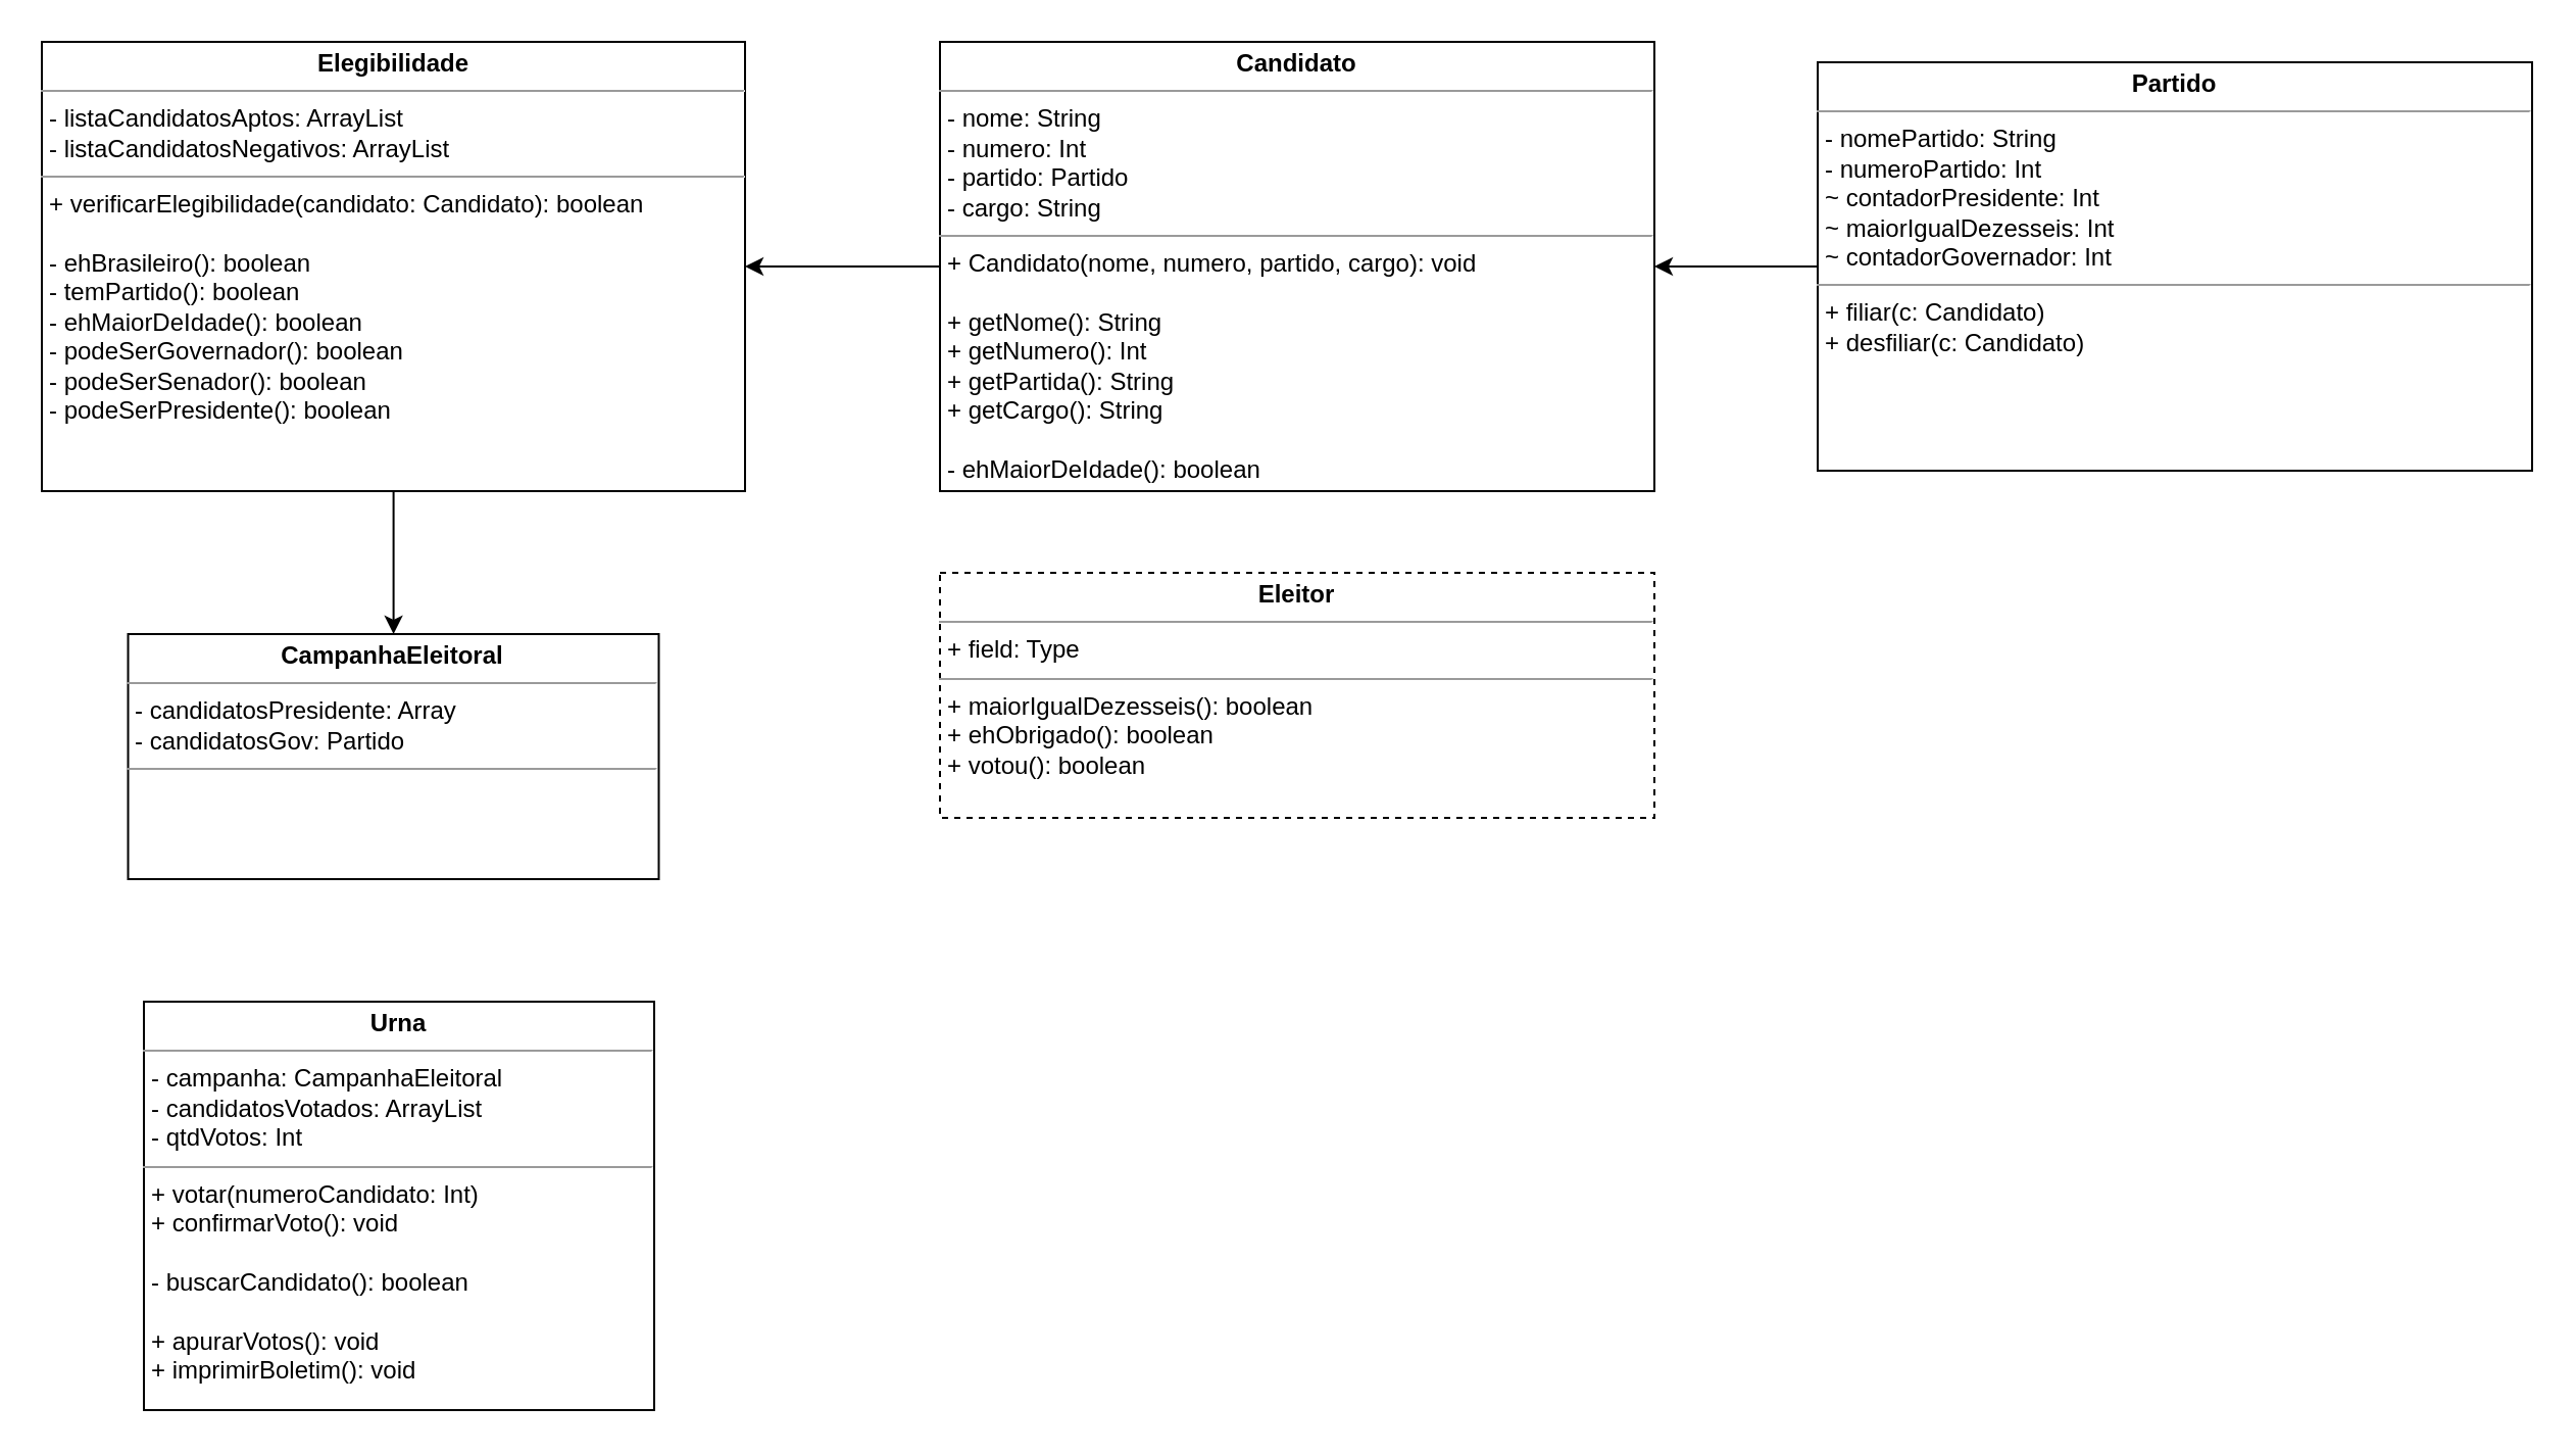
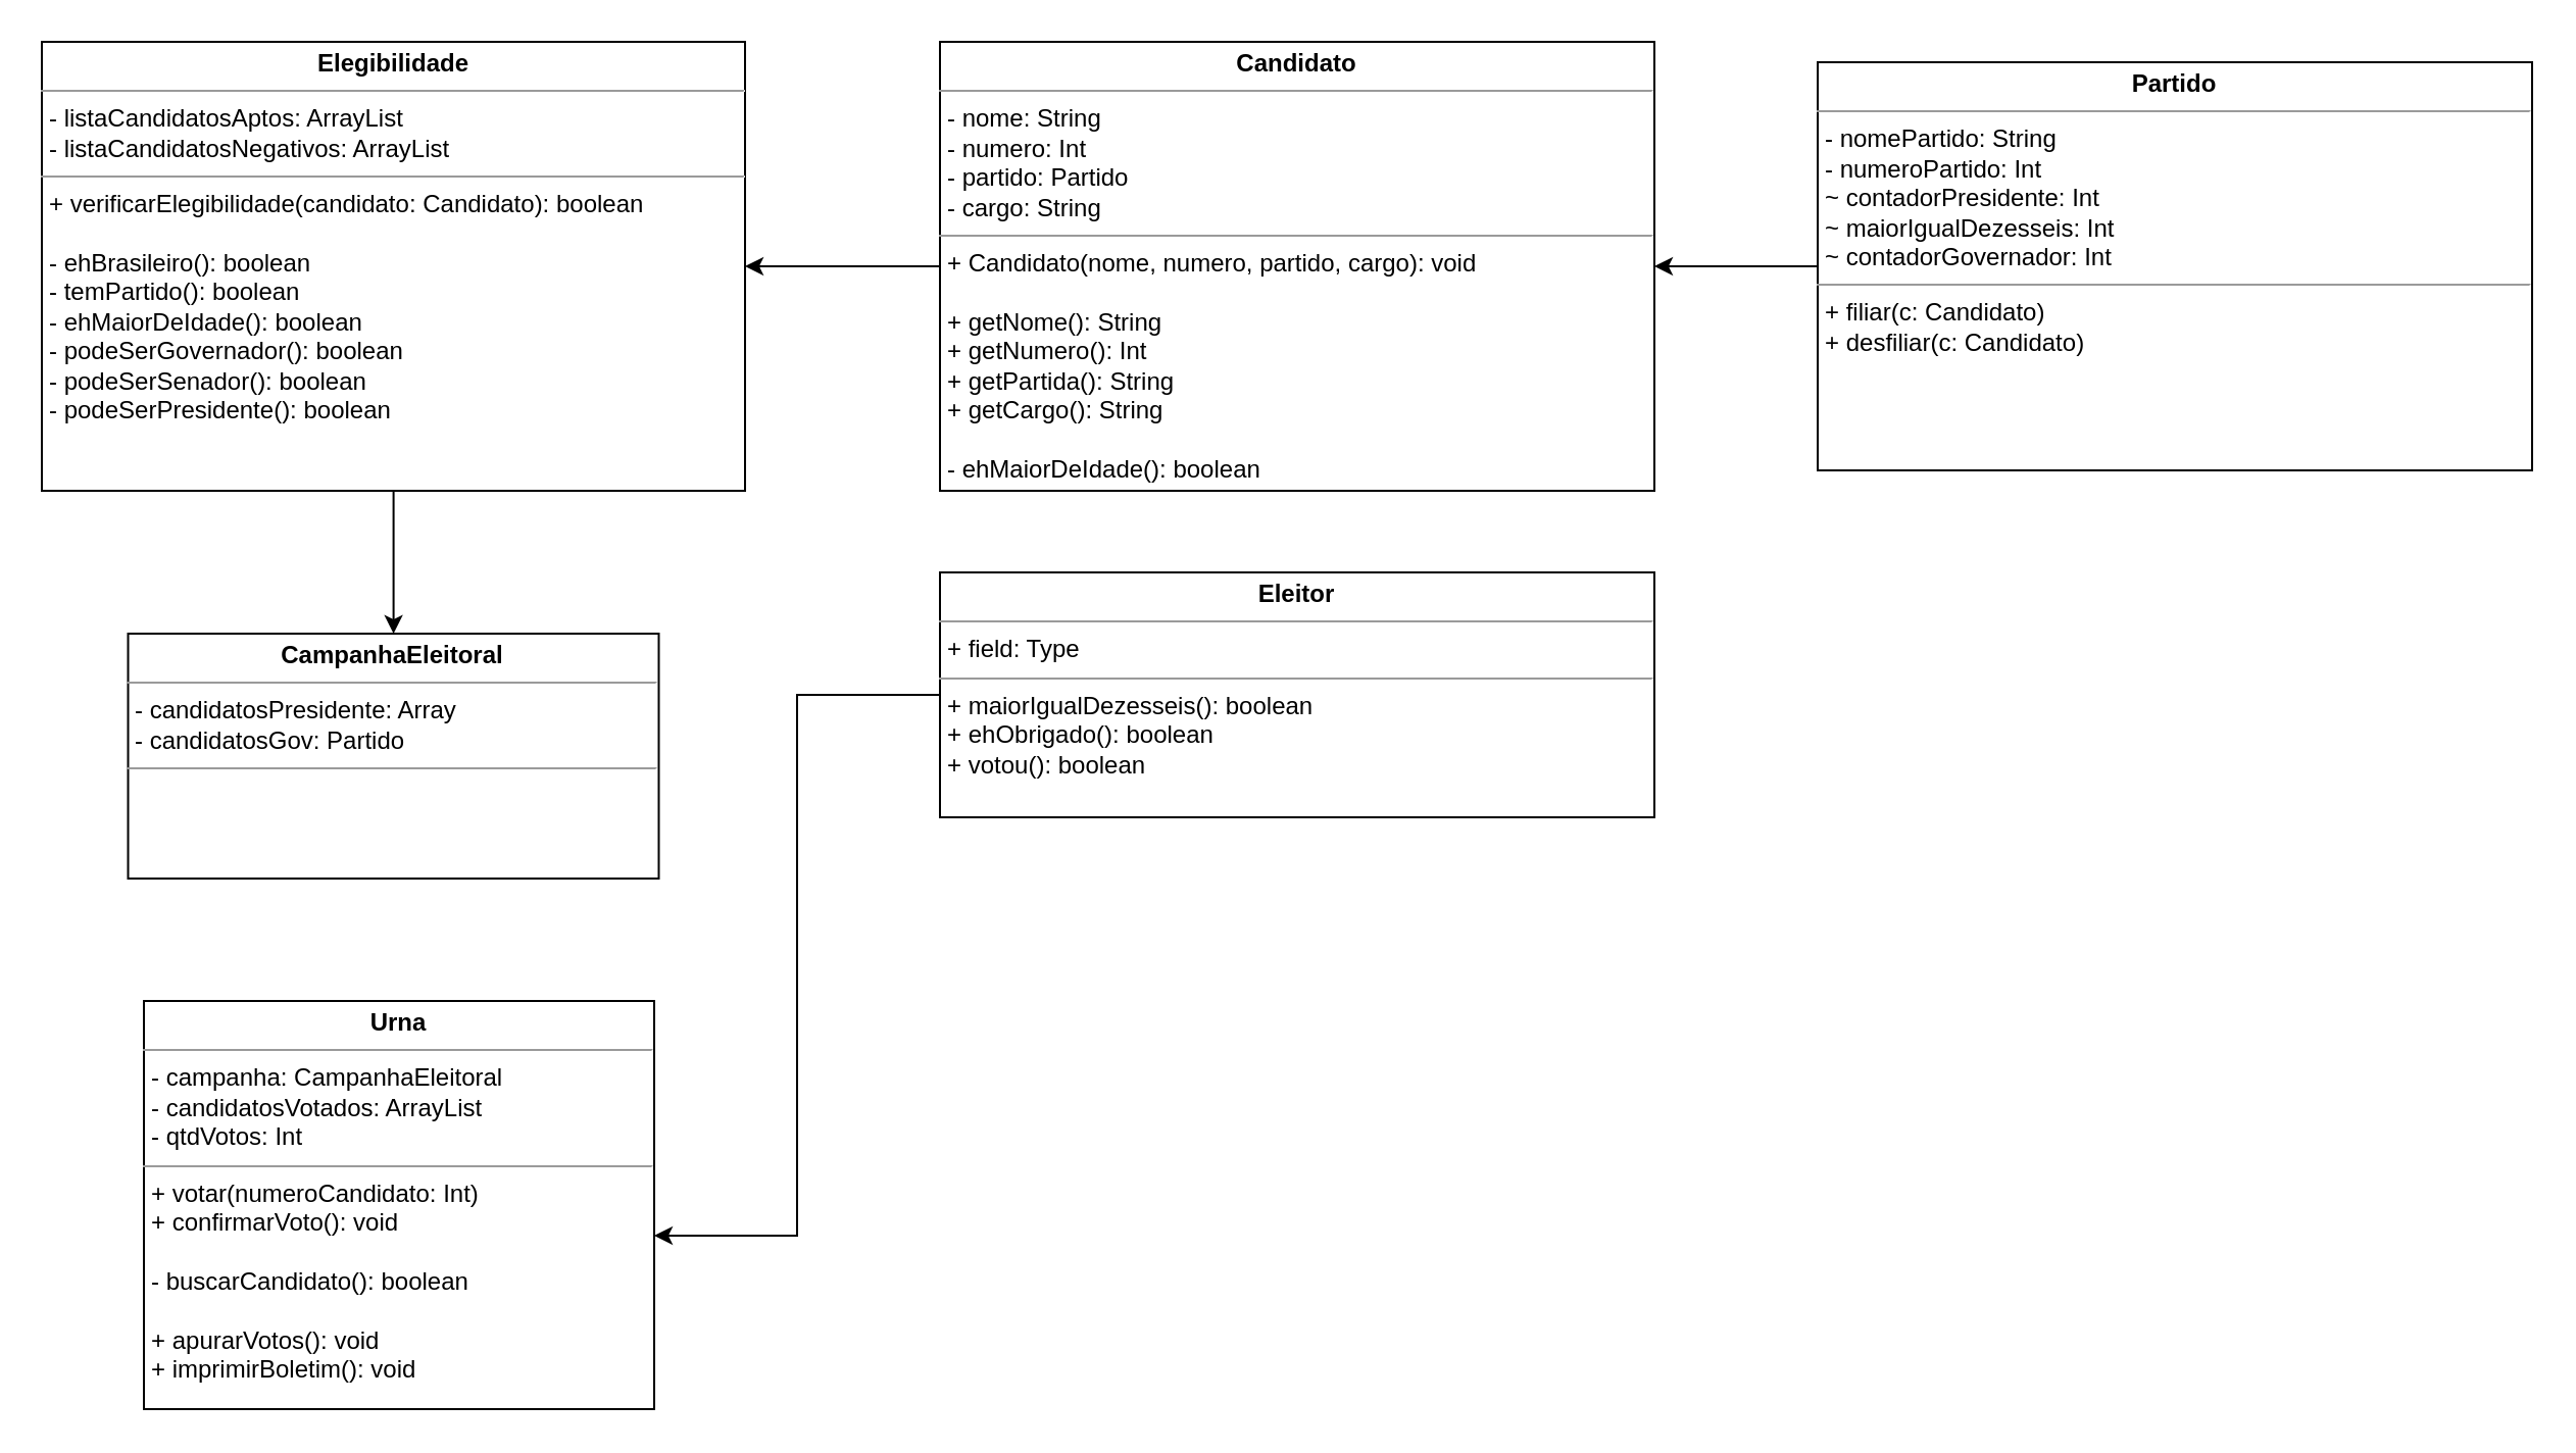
- <mxCell id="5" value="&lt;p style=&quot;margin:0px;margin-top:4px;text-align:center;&quot;&gt;&lt;b&gt;Eleitor&lt;/b&gt;&lt;/p&gt;&lt;hr size=&quot;1&quot;&gt;&lt;p style=&quot;margin:0px;margin-left:4px;&quot;&gt;+ field: Type&lt;/p&gt;&lt;hr size=&quot;1&quot;&gt;&lt;p style=&quot;margin:0px;margin-left:4px;&quot;&gt;+ maiorIgualDezesseis(): boolean&lt;/p&gt;&lt;p style=&quot;margin:0px;margin-left:4px;&quot;&gt;+ ehObrigado(): boolean&lt;/p&gt;&lt;p style=&quot;margin:0px;margin-left:4px;&quot;&gt;+ votou(): boolean&lt;br&gt;&lt;/p&gt;" style="verticalAlign=top;align=left;overflow=fill;fontSize=12;fontFamily=Helvetica;html=1;dashed=1;" parent="1" vertex="1"><mxGeometry x="460" y="280" width="350" height="120" as="geometry" /></mxCell>
+ <mxCell id="5" value="&lt;p style=&quot;margin:0px;margin-top:4px;text-align:center;&quot;&gt;&lt;b&gt;Eleitor&lt;/b&gt;&lt;/p&gt;&lt;hr size=&quot;1&quot;&gt;&lt;p style=&quot;margin:0px;margin-left:4px;&quot;&gt;+ field: Type&lt;/p&gt;&lt;hr size=&quot;1&quot;&gt;&lt;p style=&quot;margin:0px;margin-left:4px;&quot;&gt;+ maiorIgualDezesseis(): boolean&lt;/p&gt;&lt;p style=&quot;margin:0px;margin-left:4px;&quot;&gt;+ ehObrigado(): boolean&lt;/p&gt;&lt;p style=&quot;margin:0px;margin-left:4px;&quot;&gt;+ votou(): boolean&lt;br&gt;&lt;/p&gt;" style="verticalAlign=top;align=left;overflow=fill;fontSize=12;fontFamily=Helvetica;html=1;" parent="1" vertex="1"><mxGeometry x="460" y="280" width="350" height="120" as="geometry" /></mxCell>
+ <mxCell id="4" style="edgeStyle=orthogonalEdgeStyle;rounded=0;orthogonalLoop=1;jettySize=auto;html=1;entryX=1;entryY=0.575;entryDx=0;entryDy=0;entryPerimeter=0;" edge="1" parent="1" source="5" target="6"><mxGeometry relative="1" as="geometry" /></mxCell>
